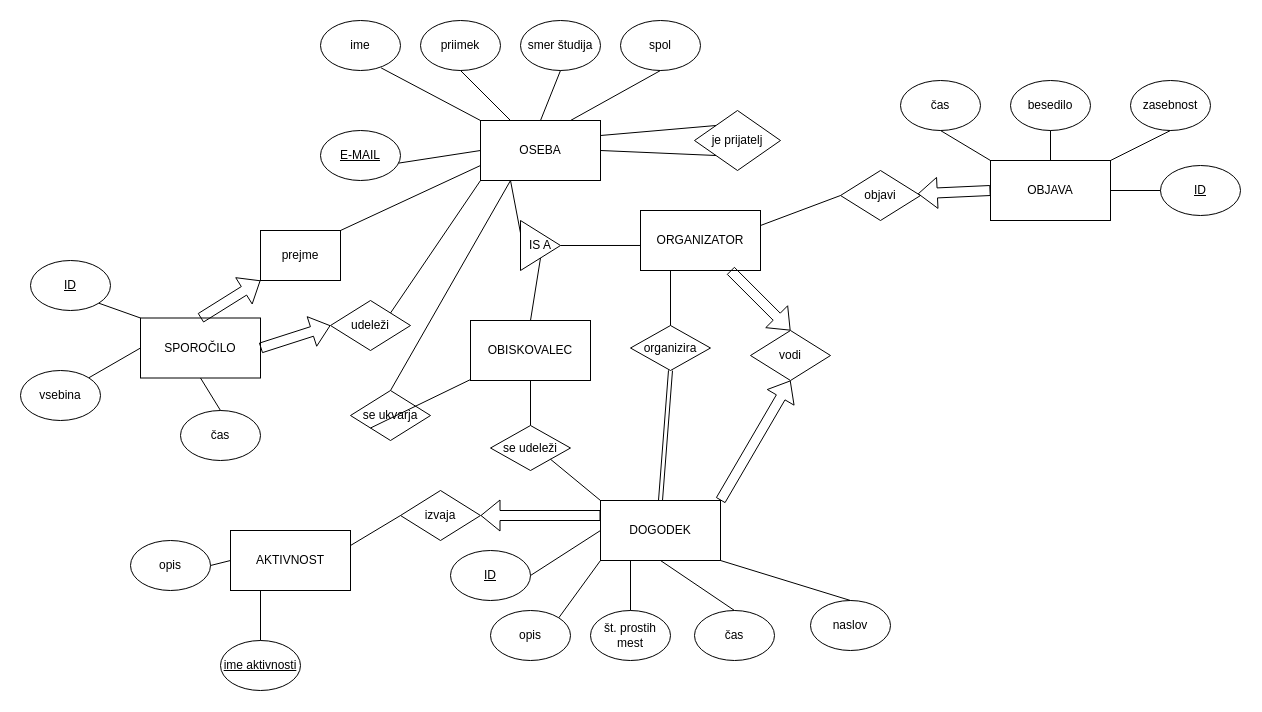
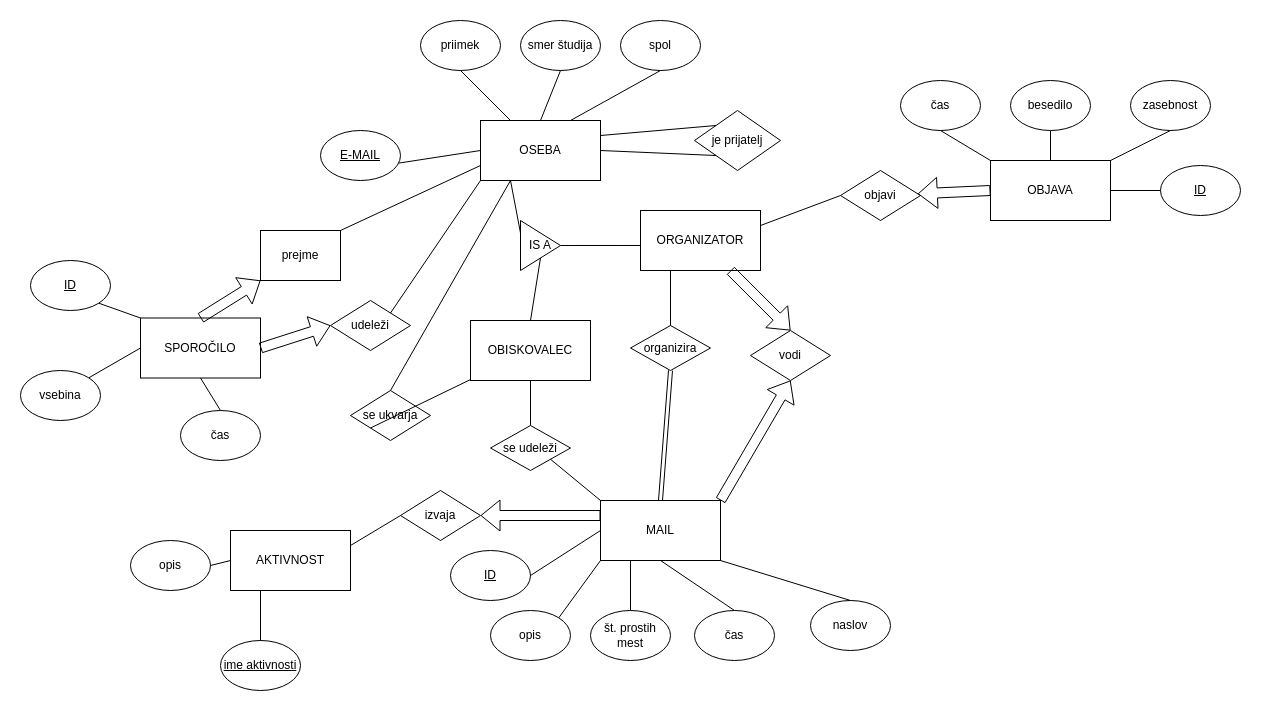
- <mxCell id="7" value="ime" style="ellipse;whiteSpace=wrap;html=1;" parent="1" vertex="1"><mxGeometry x="320" y="20" width="80" height="50" as="geometry" /></mxCell>
- <mxCell id="14" value="" style="endArrow=none;html=1;rounded=0;exitX=0.758;exitY=0.948;exitDx=0;exitDy=0;exitPerimeter=0;entryX=0;entryY=0;entryDx=0;entryDy=0;" parent="1" source="7" target="2" edge="1"><mxGeometry width="50" height="50" relative="1" as="geometry"><mxPoint x="740" y="280" as="sourcePoint" /><mxPoint x="790" y="230" as="targetPoint" /></mxGeometry></mxCell>
- <mxCell id="3" value="DOGODEK" style="rounded=0;whiteSpace=wrap;html=1;" parent="1" vertex="1"><mxGeometry x="600" y="500" width="120" height="60" as="geometry" /></mxCell>
+ <mxCell id="3" value="MAIL" style="rounded=0;whiteSpace=wrap;html=1;" parent="1" vertex="1"><mxGeometry x="600" y="500" width="120" height="60" as="geometry" /></mxCell>
